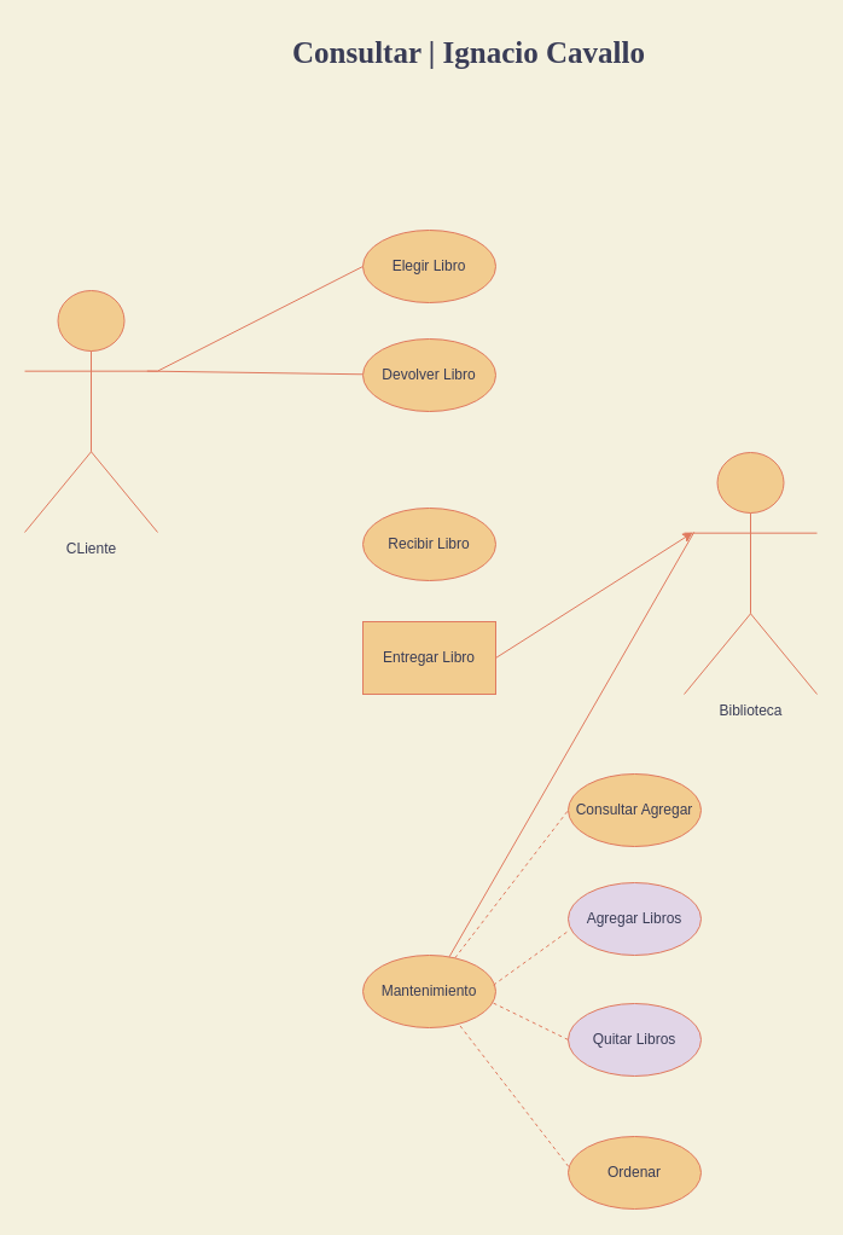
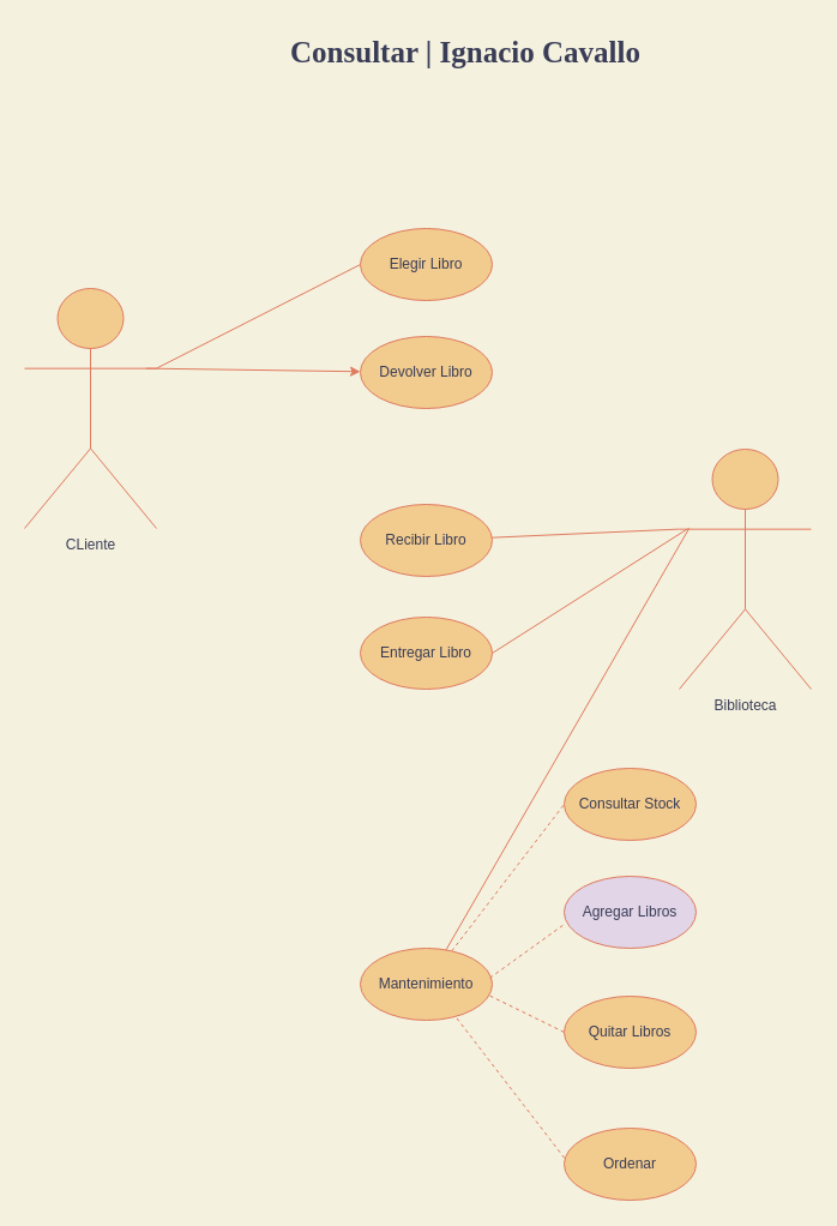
- <mxCell id="15" value="" style="endArrow=none;html=1;fontColor=#393C56;strokeColor=#E07A5F;fillColor=#F2CC8F;exitX=0.921;exitY=0.333;exitDx=0;exitDy=0;exitPerimeter=0;" edge="1" parent="1" source="3" target="8"><mxGeometry width="50" height="50" relative="1" as="geometry"><mxPoint x="140" y="310" as="sourcePoint" /><mxPoint x="190" y="260" as="targetPoint" /></mxGeometry></mxCell>
+ <mxCell id="15" value="" style="endArrow=classic;html=1;fontColor=#393C56;strokeColor=#E07A5F;fillColor=#F2CC8F;exitX=0.921;exitY=0.333;exitDx=0;exitDy=0;exitPerimeter=0;" edge="1" parent="1" source="3" target="8"><mxGeometry width="50" height="50" relative="1" as="geometry"><mxPoint x="140" y="310" as="sourcePoint" /><mxPoint x="190" y="260" as="targetPoint" /></mxGeometry></mxCell>
+ <mxCell id="16" value="" style="endArrow=none;html=1;fontColor=#393C56;strokeColor=#E07A5F;fillColor=#F2CC8F;entryX=0;entryY=0.333;entryDx=0;entryDy=0;entryPerimeter=0;" edge="1" parent="1" source="6" target="9"><mxGeometry width="50" height="50" relative="1" as="geometry"><mxPoint x="516" y="490" as="sourcePoint" /><mxPoint x="566" y="440" as="targetPoint" /></mxGeometry></mxCell>
- <mxCell id="17" value="" style="endArrow=classic;html=1;fontColor=#393C56;strokeColor=#E07A5F;fillColor=#F2CC8F;exitX=1;exitY=0.5;exitDx=0;exitDy=0;entryX=0.065;entryY=0.331;entryDx=0;entryDy=0;entryPerimeter=0;" edge="1" parent="1" source="7" target="9"><mxGeometry width="50" height="50" relative="1" as="geometry"><mxPoint x="516" y="490" as="sourcePoint" /><mxPoint x="566" y="440" as="targetPoint" /></mxGeometry></mxCell>
+ <mxCell id="17" value="" style="endArrow=none;html=1;fontColor=#393C56;strokeColor=#E07A5F;fillColor=#F2CC8F;exitX=1;exitY=0.5;exitDx=0;exitDy=0;entryX=0.065;entryY=0.331;entryDx=0;entryDy=0;entryPerimeter=0;" edge="1" parent="1" source="7" target="9"><mxGeometry width="50" height="50" relative="1" as="geometry"><mxPoint x="516" y="490" as="sourcePoint" /><mxPoint x="566" y="440" as="targetPoint" /></mxGeometry></mxCell>
- <mxCell id="7" value="Entregar Libro" style="whiteSpace=wrap;html=1;sketch=0;fontColor=#393C56;strokeColor=#E07A5F;fillColor=#F2CC8F;rounded=0;" vertex="1" parent="1"><mxGeometry x="300" y="514" width="110" height="60" as="geometry" /></mxCell>
+ <mxCell id="7" value="Entregar Libro" style="ellipse;whiteSpace=wrap;html=1;rounded=0;sketch=0;fontColor=#393C56;strokeColor=#E07A5F;fillColor=#F2CC8F;" vertex="1" parent="1"><mxGeometry x="300" y="514" width="110" height="60" as="geometry" /></mxCell>
- <mxCell id="10" value="Consultar Agregar" style="ellipse;whiteSpace=wrap;html=1;rounded=0;sketch=0;fontColor=#393C56;strokeColor=#E07A5F;fillColor=#F2CC8F;" vertex="1" parent="1"><mxGeometry x="470" y="640" width="110" height="60" as="geometry" /></mxCell>
+ <mxCell id="10" value="Consultar Stock" style="ellipse;whiteSpace=wrap;html=1;rounded=0;sketch=0;fontColor=#393C56;strokeColor=#E07A5F;fillColor=#F2CC8F;" vertex="1" parent="1"><mxGeometry x="470" y="640" width="110" height="60" as="geometry" /></mxCell>
- <mxCell id="12" value="Quitar Libros" style="ellipse;whiteSpace=wrap;html=1;rounded=0;sketch=0;fontColor=#393C56;strokeColor=#E07A5F;fillColor=#e1d5e7;" vertex="1" parent="1"><mxGeometry x="470" y="830" width="110" height="60" as="geometry" /></mxCell>
+ <mxCell id="12" value="Quitar Libros" style="ellipse;whiteSpace=wrap;html=1;rounded=0;sketch=0;fontColor=#393C56;strokeColor=#E07A5F;fillColor=#F2CC8F;" vertex="1" parent="1"><mxGeometry x="470" y="830" width="110" height="60" as="geometry" /></mxCell>
